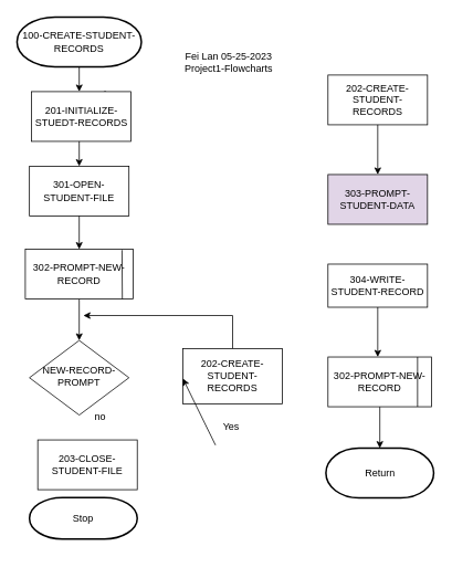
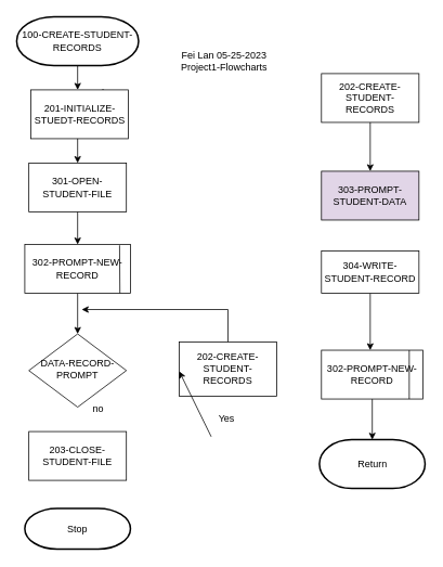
- <mxCell id="13" value="304-WRITE-STUDENT-RECORD" style="rounded=0;whiteSpace=wrap;html=1;" vertex="1" parent="1"><mxGeometry x="395" y="318" width="120" height="52" as="geometry" /></mxCell>
+ <mxCell id="13" value="304-WRITE-STUDENT-RECORD" style="rounded=0;whiteSpace=wrap;html=1;" vertex="1" parent="1"><mxGeometry x="395" y="308" width="120" height="52" as="geometry" /></mxCell>
- <mxCell id="2" value="NEW-RECORD-PROMPT" style="rhombus;whiteSpace=wrap;html=1;shadow=0;fontFamily=Helvetica;fontSize=12;align=center;strokeWidth=1;spacing=6;spacingTop=-4;" parent="1" vertex="1"><mxGeometry x="35" y="410" width="120" height="90" as="geometry" /></mxCell>
+ <mxCell id="2" value="DATA-RECORD-PROMPT" style="rhombus;whiteSpace=wrap;html=1;shadow=0;fontFamily=Helvetica;fontSize=12;align=center;strokeWidth=1;spacing=6;spacingTop=-4;" parent="1" vertex="1"><mxGeometry x="35" y="410" width="120" height="90" as="geometry" /></mxCell>
- <mxCell id="7" value="203-CLOSE-STUDENT-FILE" style="rounded=0;whiteSpace=wrap;html=1;" vertex="1" parent="1"><mxGeometry x="45" y="530" width="120" height="60" as="geometry" /></mxCell>
+ <mxCell id="7" value="203-CLOSE-STUDENT-FILE" style="rounded=0;whiteSpace=wrap;html=1;" vertex="1" parent="1"><mxGeometry x="35" y="530" width="120" height="60" as="geometry" /></mxCell>
- <mxCell id="3" value="Stop" style="strokeWidth=2;html=1;shape=mxgraph.flowchart.terminator;whiteSpace=wrap;" vertex="1" parent="1"><mxGeometry x="35" y="599.5" width="130" height="50" as="geometry" /></mxCell>
+ <mxCell id="3" value="Stop" style="strokeWidth=2;html=1;shape=mxgraph.flowchart.terminator;whiteSpace=wrap;" vertex="1" parent="1"><mxGeometry x="30" y="624.5" width="130" height="50" as="geometry" /></mxCell>
